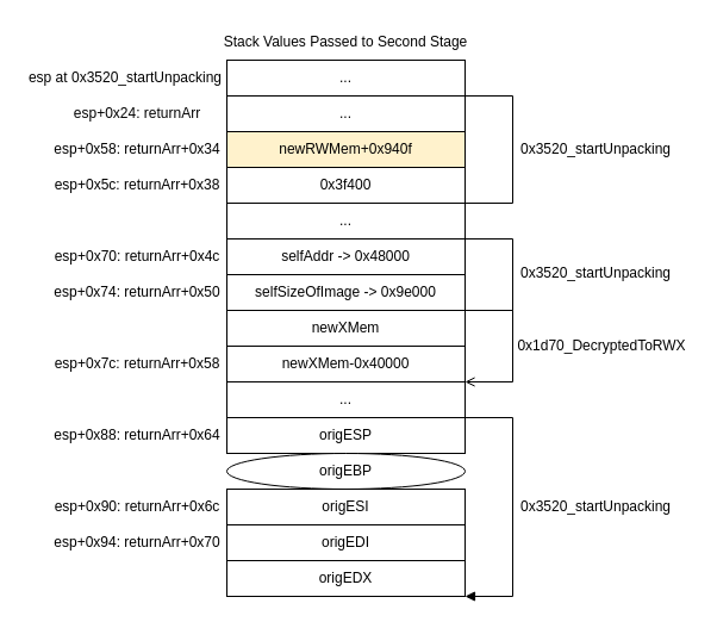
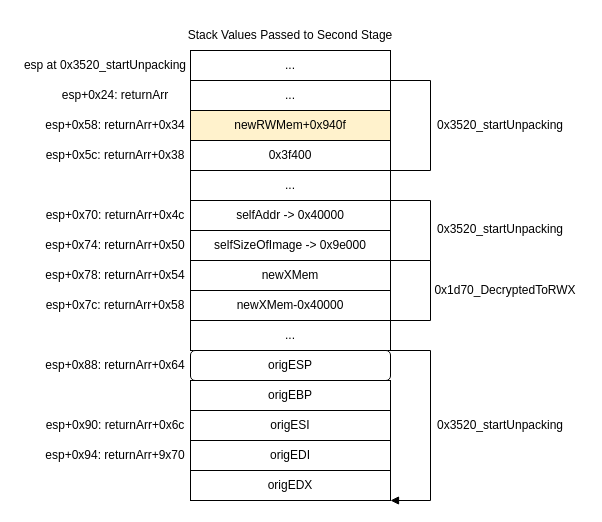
- <mxCell id="11" value="selfAddr -&amp;gt; 0x48000" style="rounded=0;whiteSpace=wrap;html=1;container=0;" parent="1" vertex="1"><mxGeometry x="190" y="200" width="200" height="30" as="geometry" /></mxCell>
+ <mxCell id="11" value="selfAddr -&amp;gt; 0x40000" style="rounded=0;whiteSpace=wrap;html=1;container=0;" parent="1" vertex="1"><mxGeometry x="190" y="200" width="200" height="30" as="geometry" /></mxCell>
+ <mxCell id="17" value="esp+0x78: returnArr+0x54" style="text;html=1;strokeColor=none;fillColor=none;align=center;verticalAlign=middle;whiteSpace=wrap;rounded=0;" parent="1" vertex="1"><mxGeometry x="40" y="260" width="150" height="30" as="geometry" /></mxCell>
- <mxCell id="27" value="" style="endArrow=open;html=1;rounded=0;exitX=1;exitY=0;exitDx=0;exitDy=0;entryX=1;entryY=1;entryDx=0;entryDy=0;edgeStyle=orthogonalEdgeStyle;" parent="1" source="15" target="16" edge="1"><mxGeometry width="50" height="50" relative="1" as="geometry"><mxPoint x="180" y="290" as="sourcePoint" /><mxPoint x="230" y="240" as="targetPoint" /><Array as="points"><mxPoint x="430" y="260" /><mxPoint x="430" y="320" /></Array></mxGeometry></mxCell>
+ <mxCell id="27" value="" style="endArrow=none;html=1;rounded=0;exitX=1;exitY=0;exitDx=0;exitDy=0;entryX=1;entryY=1;entryDx=0;entryDy=0;edgeStyle=orthogonalEdgeStyle;" parent="1" source="15" target="16" edge="1"><mxGeometry width="50" height="50" relative="1" as="geometry"><mxPoint x="180" y="290" as="sourcePoint" /><mxPoint x="230" y="240" as="targetPoint" /><Array as="points"><mxPoint x="430" y="260" /><mxPoint x="430" y="320" /></Array></mxGeometry></mxCell>
- <mxCell id="19" value="origESP" style="rounded=0;whiteSpace=wrap;html=1;container=0;" parent="1" vertex="1"><mxGeometry x="190" y="350" width="200" height="30" as="geometry" /></mxCell>
+ <mxCell id="19" value="origESP" style="whiteSpace=wrap;html=1;container=0;rounded=1;" parent="1" vertex="1"><mxGeometry x="190" y="350" width="200" height="30" as="geometry" /></mxCell>
- <mxCell id="20" value="origEBP" style="ellipse;whiteSpace=wrap;html=1;container=0;" parent="1" vertex="1"><mxGeometry x="190" y="380" width="200" height="30" as="geometry" /></mxCell>
+ <mxCell id="20" value="origEBP" style="rounded=0;whiteSpace=wrap;html=1;container=0;" parent="1" vertex="1"><mxGeometry x="190" y="380" width="200" height="30" as="geometry" /></mxCell>
- <mxCell id="25" value="esp+0x94: returnArr+0x70" style="text;html=1;strokeColor=none;fillColor=none;align=center;verticalAlign=middle;whiteSpace=wrap;rounded=0;" parent="1" vertex="1"><mxGeometry x="40" y="440" width="150" height="30" as="geometry" /></mxCell>
+ <mxCell id="25" value="esp+0x94: returnArr+9x70" style="text;html=1;strokeColor=none;fillColor=none;align=center;verticalAlign=middle;whiteSpace=wrap;rounded=0;" parent="1" vertex="1"><mxGeometry x="40" y="440" width="150" height="30" as="geometry" /></mxCell>
